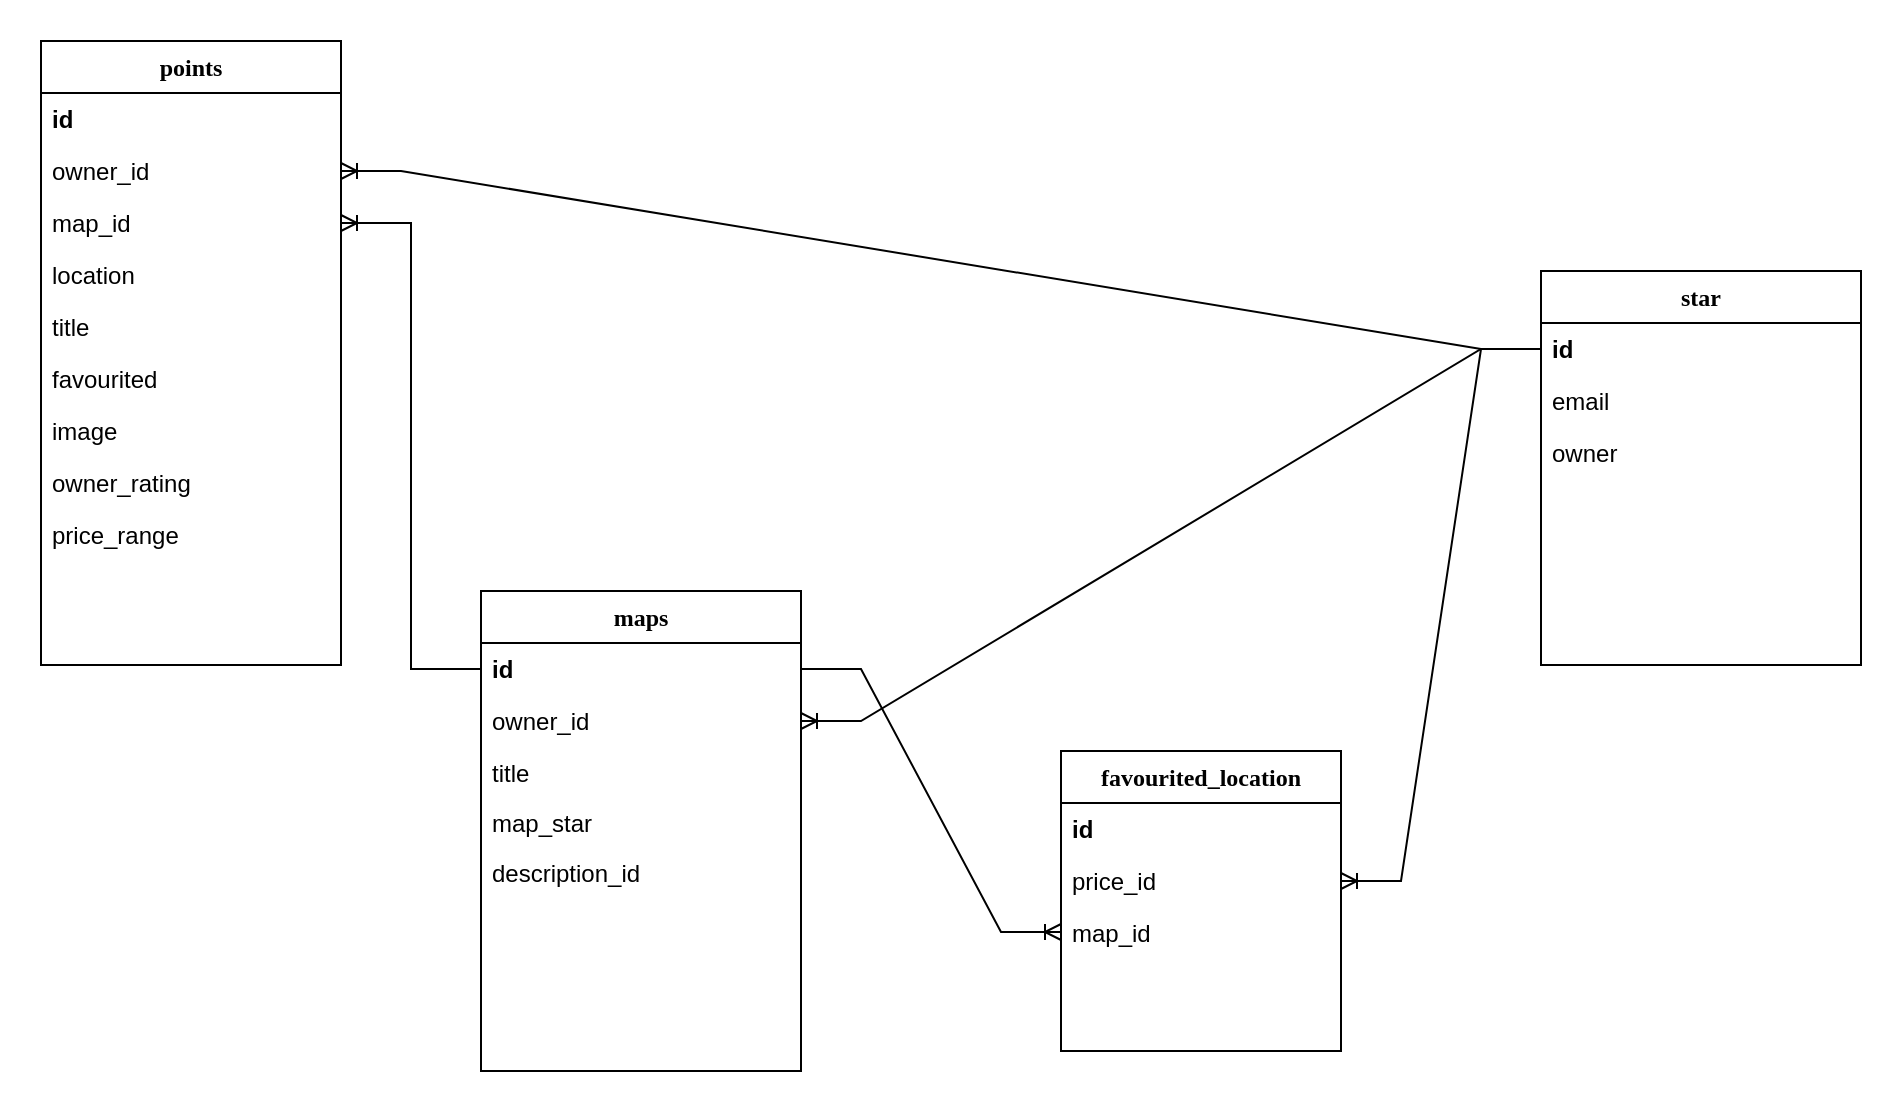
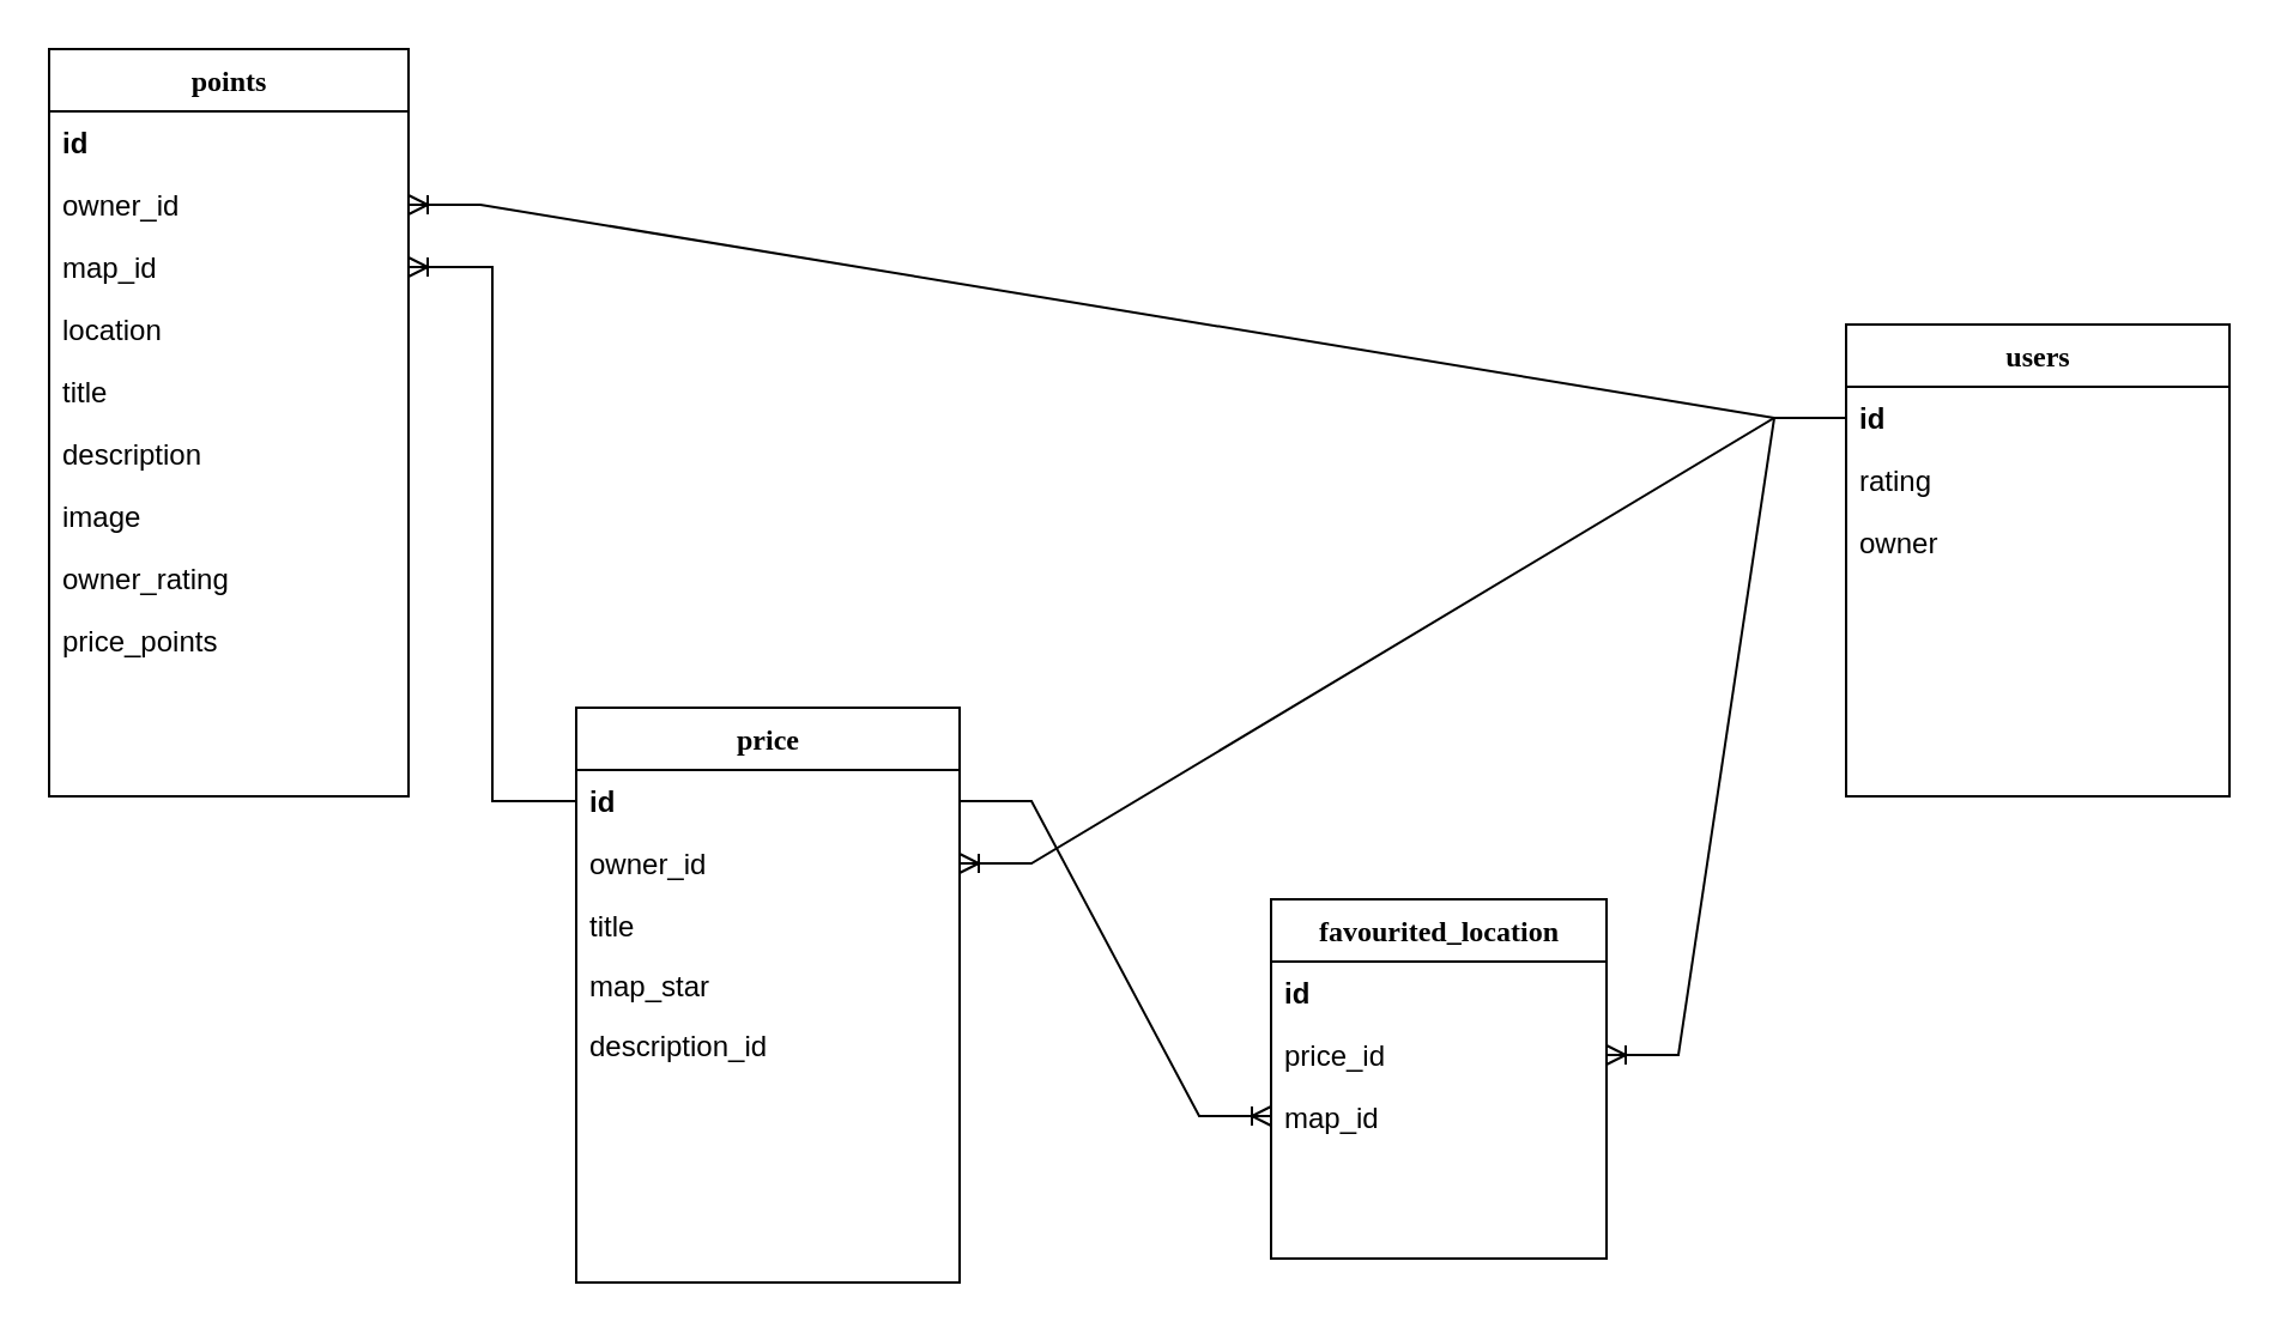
- <mxCell id="8" value="star" style="swimlane;html=1;fontStyle=1;align=center;verticalAlign=top;childLayout=stackLayout;horizontal=1;startSize=26;horizontalStack=0;resizeParent=1;resizeLast=0;collapsible=1;marginBottom=0;swimlaneFillColor=#ffffff;rounded=0;shadow=0;comic=0;labelBackgroundColor=none;strokeWidth=1;fillColor=none;fontFamily=Verdana;fontSize=12" parent="1" vertex="1"><mxGeometry x="770" y="135" width="160" height="197" as="geometry" /></mxCell>
+ <mxCell id="8" value="users" style="swimlane;html=1;fontStyle=1;align=center;verticalAlign=top;childLayout=stackLayout;horizontal=1;startSize=26;horizontalStack=0;resizeParent=1;resizeLast=0;collapsible=1;marginBottom=0;swimlaneFillColor=#ffffff;rounded=0;shadow=0;comic=0;labelBackgroundColor=none;strokeWidth=1;fillColor=none;fontFamily=Verdana;fontSize=12" parent="1" vertex="1"><mxGeometry x="770" y="135" width="160" height="197" as="geometry" /></mxCell>
- <mxCell id="19" value="favourited" style="text;html=1;strokeColor=none;fillColor=none;align=left;verticalAlign=top;spacingLeft=4;spacingRight=4;whiteSpace=wrap;overflow=hidden;rotatable=0;points=[[0,0.5],[1,0.5]];portConstraint=eastwest;" parent="13" vertex="1"><mxGeometry y="156" width="150" height="26" as="geometry" /></mxCell>
+ <mxCell id="19" value="description" style="text;html=1;strokeColor=none;fillColor=none;align=left;verticalAlign=top;spacingLeft=4;spacingRight=4;whiteSpace=wrap;overflow=hidden;rotatable=0;points=[[0,0.5],[1,0.5]];portConstraint=eastwest;" parent="13" vertex="1"><mxGeometry y="156" width="150" height="26" as="geometry" /></mxCell>
- <mxCell id="10" value="email" style="text;html=1;strokeColor=none;fillColor=none;align=left;verticalAlign=top;spacingLeft=4;spacingRight=4;whiteSpace=wrap;overflow=hidden;rotatable=0;points=[[0,0.5],[1,0.5]];portConstraint=eastwest;" parent="8" vertex="1"><mxGeometry y="52" width="160" height="26" as="geometry" /></mxCell>
+ <mxCell id="10" value="rating" style="text;html=1;strokeColor=none;fillColor=none;align=left;verticalAlign=top;spacingLeft=4;spacingRight=4;whiteSpace=wrap;overflow=hidden;rotatable=0;points=[[0,0.5],[1,0.5]];portConstraint=eastwest;" parent="8" vertex="1"><mxGeometry y="52" width="160" height="26" as="geometry" /></mxCell>
- <mxCell id="22" value="price_range" style="text;html=1;strokeColor=none;fillColor=none;align=left;verticalAlign=top;spacingLeft=4;spacingRight=4;whiteSpace=wrap;overflow=hidden;rotatable=0;points=[[0,0.5],[1,0.5]];portConstraint=eastwest;" parent="13" vertex="1"><mxGeometry y="234" width="150" height="26" as="geometry" /></mxCell>
+ <mxCell id="22" value="price_points" style="text;html=1;strokeColor=none;fillColor=none;align=left;verticalAlign=top;spacingLeft=4;spacingRight=4;whiteSpace=wrap;overflow=hidden;rotatable=0;points=[[0,0.5],[1,0.5]];portConstraint=eastwest;" parent="13" vertex="1"><mxGeometry y="234" width="150" height="26" as="geometry" /></mxCell>
- <mxCell id="2" value="maps" style="swimlane;html=1;fontStyle=1;align=center;verticalAlign=top;childLayout=stackLayout;horizontal=1;startSize=26;horizontalStack=0;resizeParent=1;resizeLast=0;collapsible=1;marginBottom=0;swimlaneFillColor=#ffffff;rounded=0;shadow=0;comic=0;labelBackgroundColor=none;strokeWidth=1;fillColor=none;fontFamily=Verdana;fontSize=12" parent="1" vertex="1"><mxGeometry x="240" y="295" width="160" height="240" as="geometry" /></mxCell>
+ <mxCell id="2" value="price" style="swimlane;html=1;fontStyle=1;align=center;verticalAlign=top;childLayout=stackLayout;horizontal=1;startSize=26;horizontalStack=0;resizeParent=1;resizeLast=0;collapsible=1;marginBottom=0;swimlaneFillColor=#ffffff;rounded=0;shadow=0;comic=0;labelBackgroundColor=none;strokeWidth=1;fillColor=none;fontFamily=Verdana;fontSize=12" parent="1" vertex="1"><mxGeometry x="240" y="295" width="160" height="240" as="geometry" /></mxCell>
